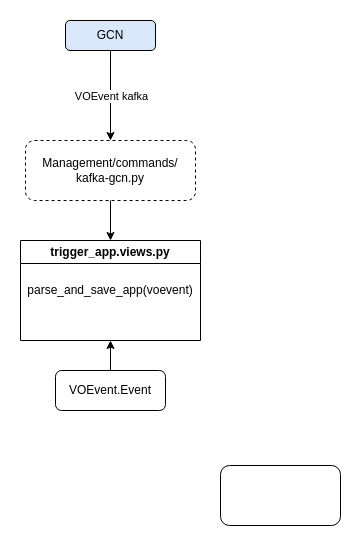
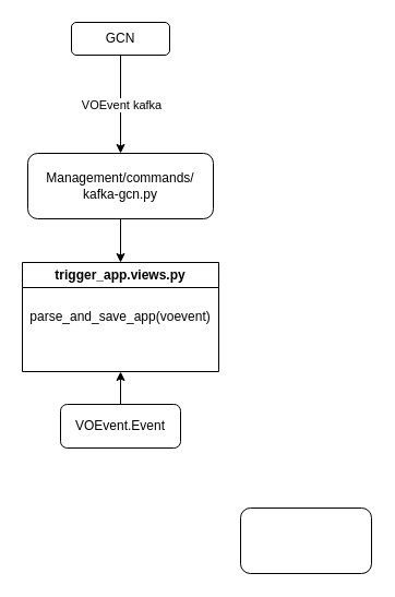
- <mxCell id="2" value="GCN" style="rounded=1;whiteSpace=wrap;html=1;fillColor=#dae8fc;" vertex="1" parent="1"><mxGeometry x="65" y="20" width="90" height="30" as="geometry" /></mxCell>
+ <mxCell id="2" value="GCN" style="rounded=1;whiteSpace=wrap;html=1;" vertex="1" parent="1"><mxGeometry x="65" y="20" width="90" height="30" as="geometry" /></mxCell>
- <mxCell id="3" value="Management/commands/&lt;div&gt;kafka-gcn.py&lt;/div&gt;" style="rounded=1;whiteSpace=wrap;html=1;dashed=1;" vertex="1" parent="1"><mxGeometry x="25" y="140" width="170" height="60" as="geometry" /></mxCell>
+ <mxCell id="3" value="Management/commands/&lt;div&gt;kafka-gcn.py&lt;/div&gt;" style="rounded=1;whiteSpace=wrap;html=1;" vertex="1" parent="1"><mxGeometry x="25" y="140" width="170" height="60" as="geometry" /></mxCell>
